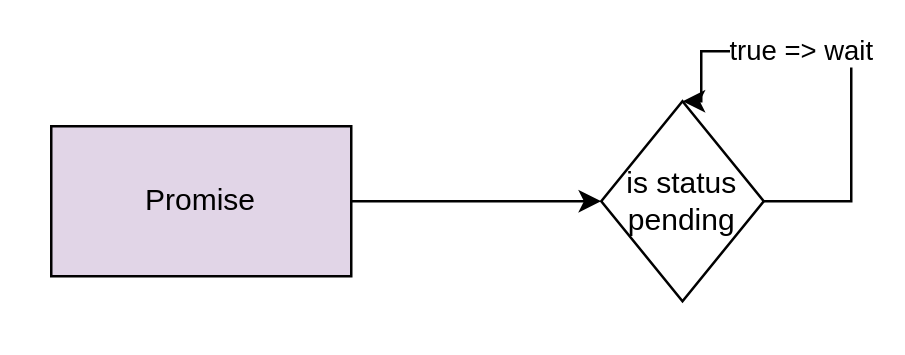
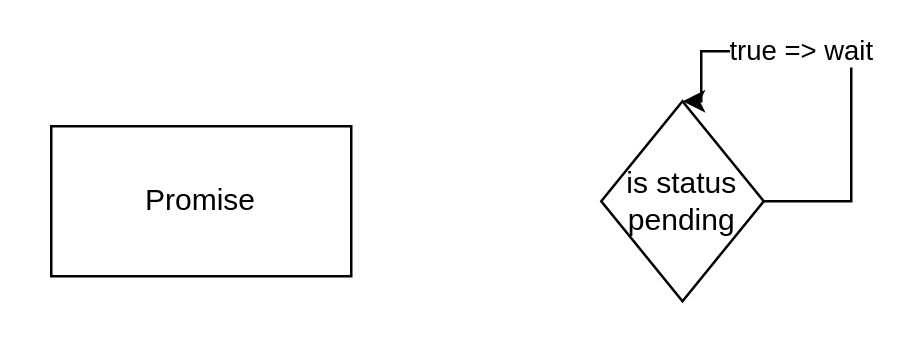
- <mxCell id="3" value="Promise" style="rounded=0;whiteSpace=wrap;html=1;fillColor=#e1d5e7;" vertex="1" parent="1"><mxGeometry x="20" y="50" width="120" height="60" as="geometry" /></mxCell>
+ <mxCell id="3" value="Promise" style="rounded=0;whiteSpace=wrap;html=1;" vertex="1" parent="1"><mxGeometry x="20" y="50" width="120" height="60" as="geometry" /></mxCell>
- <mxCell id="2" value="" style="edgeStyle=orthogonalEdgeStyle;rounded=0;orthogonalLoop=1;jettySize=auto;html=1;" edge="1" parent="1" source="3" target="4"><mxGeometry relative="1" as="geometry" /></mxCell>
